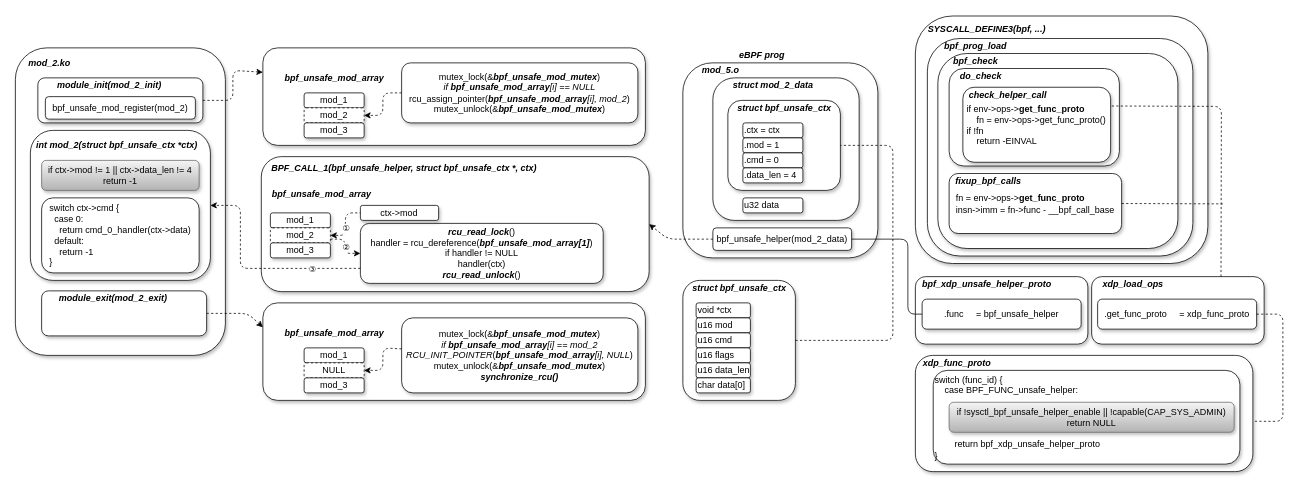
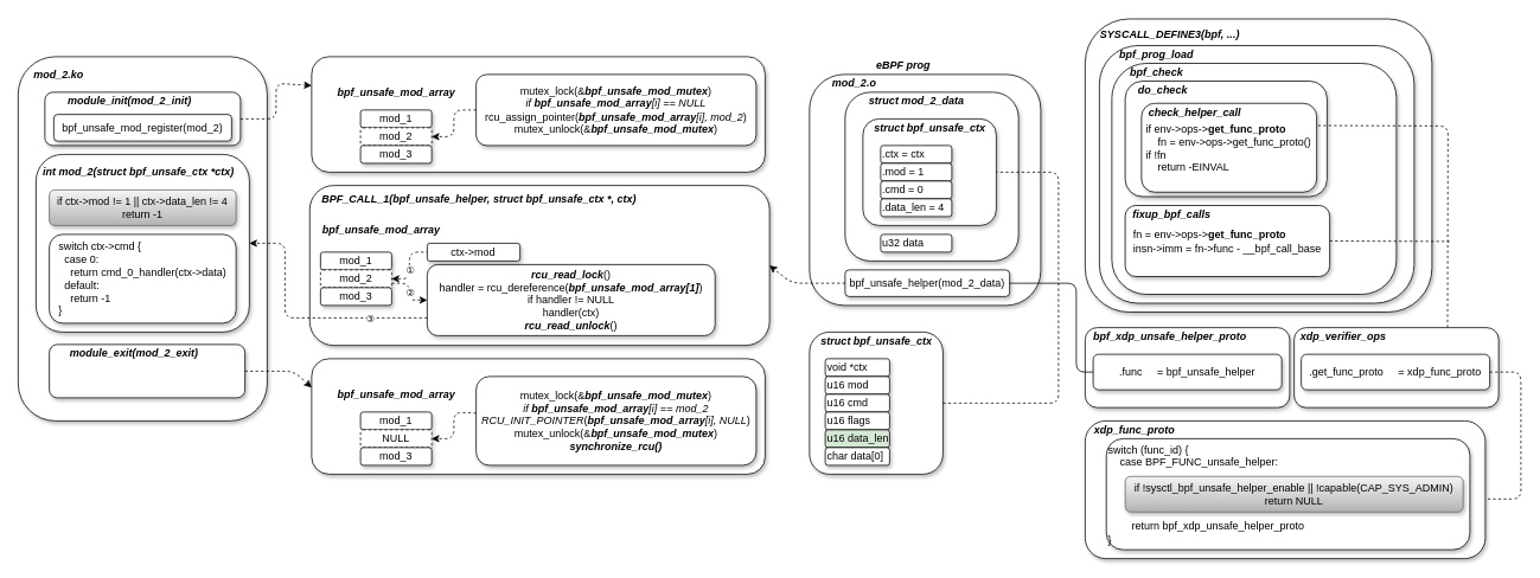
- <mxCell id="32" value="&lt;b&gt;&lt;i&gt;mod_5.o&lt;/i&gt;&lt;/b&gt;" style="text;html=1;align=center;verticalAlign=middle;resizable=0;points=[];autosize=1;" parent="1" vertex="1"><mxGeometry x="930" y="83" width="60" height="20" as="geometry" /></mxCell>
+ <mxCell id="32" value="&lt;b&gt;&lt;i&gt;mod_2.o&lt;/i&gt;&lt;/b&gt;" style="text;html=1;align=center;verticalAlign=middle;resizable=0;points=[];autosize=1;" parent="1" vertex="1"><mxGeometry x="930" y="83" width="60" height="20" as="geometry" /></mxCell>
- <mxCell id="78" value="&lt;b&gt;&lt;i&gt;xdp_load_ops&lt;/i&gt;&lt;/b&gt;" style="text;html=1;align=center;verticalAlign=middle;resizable=0;points=[];autosize=1;" vertex="1" parent="1"><mxGeometry x="1455.001" y="368" width="110" height="20" as="geometry" /></mxCell>
+ <mxCell id="78" value="&lt;b&gt;&lt;i&gt;xdp_verifier_ops&lt;/i&gt;&lt;/b&gt;" style="text;html=1;align=center;verticalAlign=middle;resizable=0;points=[];autosize=1;" vertex="1" parent="1"><mxGeometry x="1455.001" y="368" width="110" height="20" as="geometry" /></mxCell>
- <mxCell id="55" value="&lt;span&gt;u16 data_len&lt;/span&gt;" style="rounded=1;whiteSpace=wrap;html=1;shadow=1;align=left;" parent="48" vertex="1"><mxGeometry x="17.65" y="110" width="72.35" height="20" as="geometry" /></mxCell>
+ <mxCell id="55" value="&lt;span&gt;u16 data_len&lt;/span&gt;" style="rounded=1;whiteSpace=wrap;html=1;shadow=1;align=left;fillColor=#d5e8d4;" parent="48" vertex="1"><mxGeometry x="17.65" y="110" width="72.35" height="20" as="geometry" /></mxCell>
